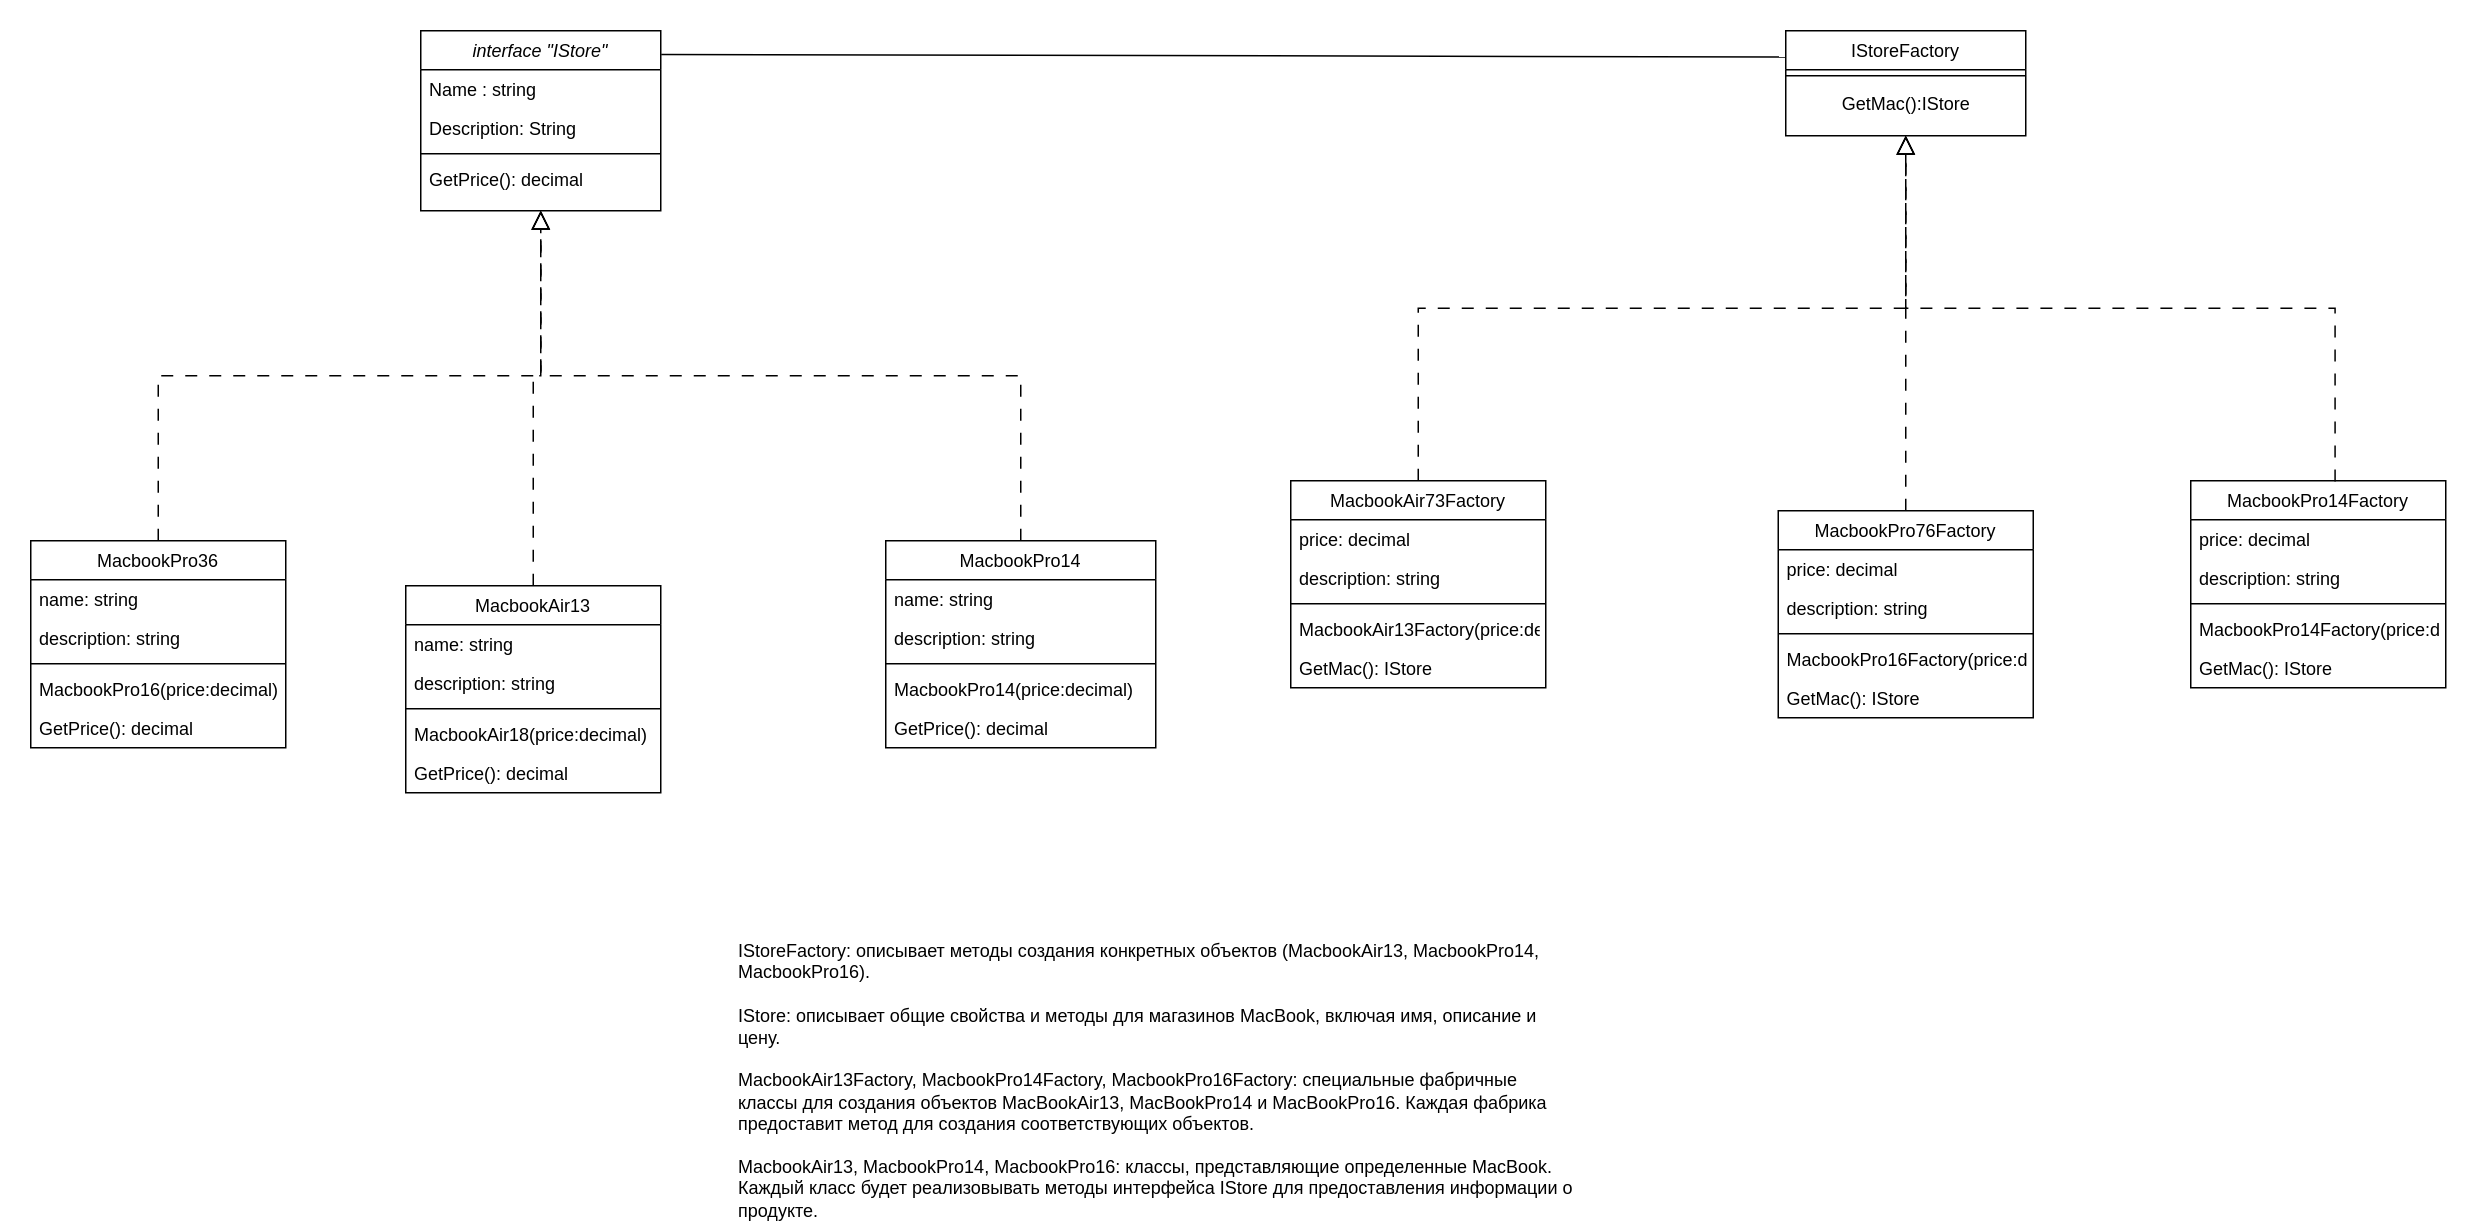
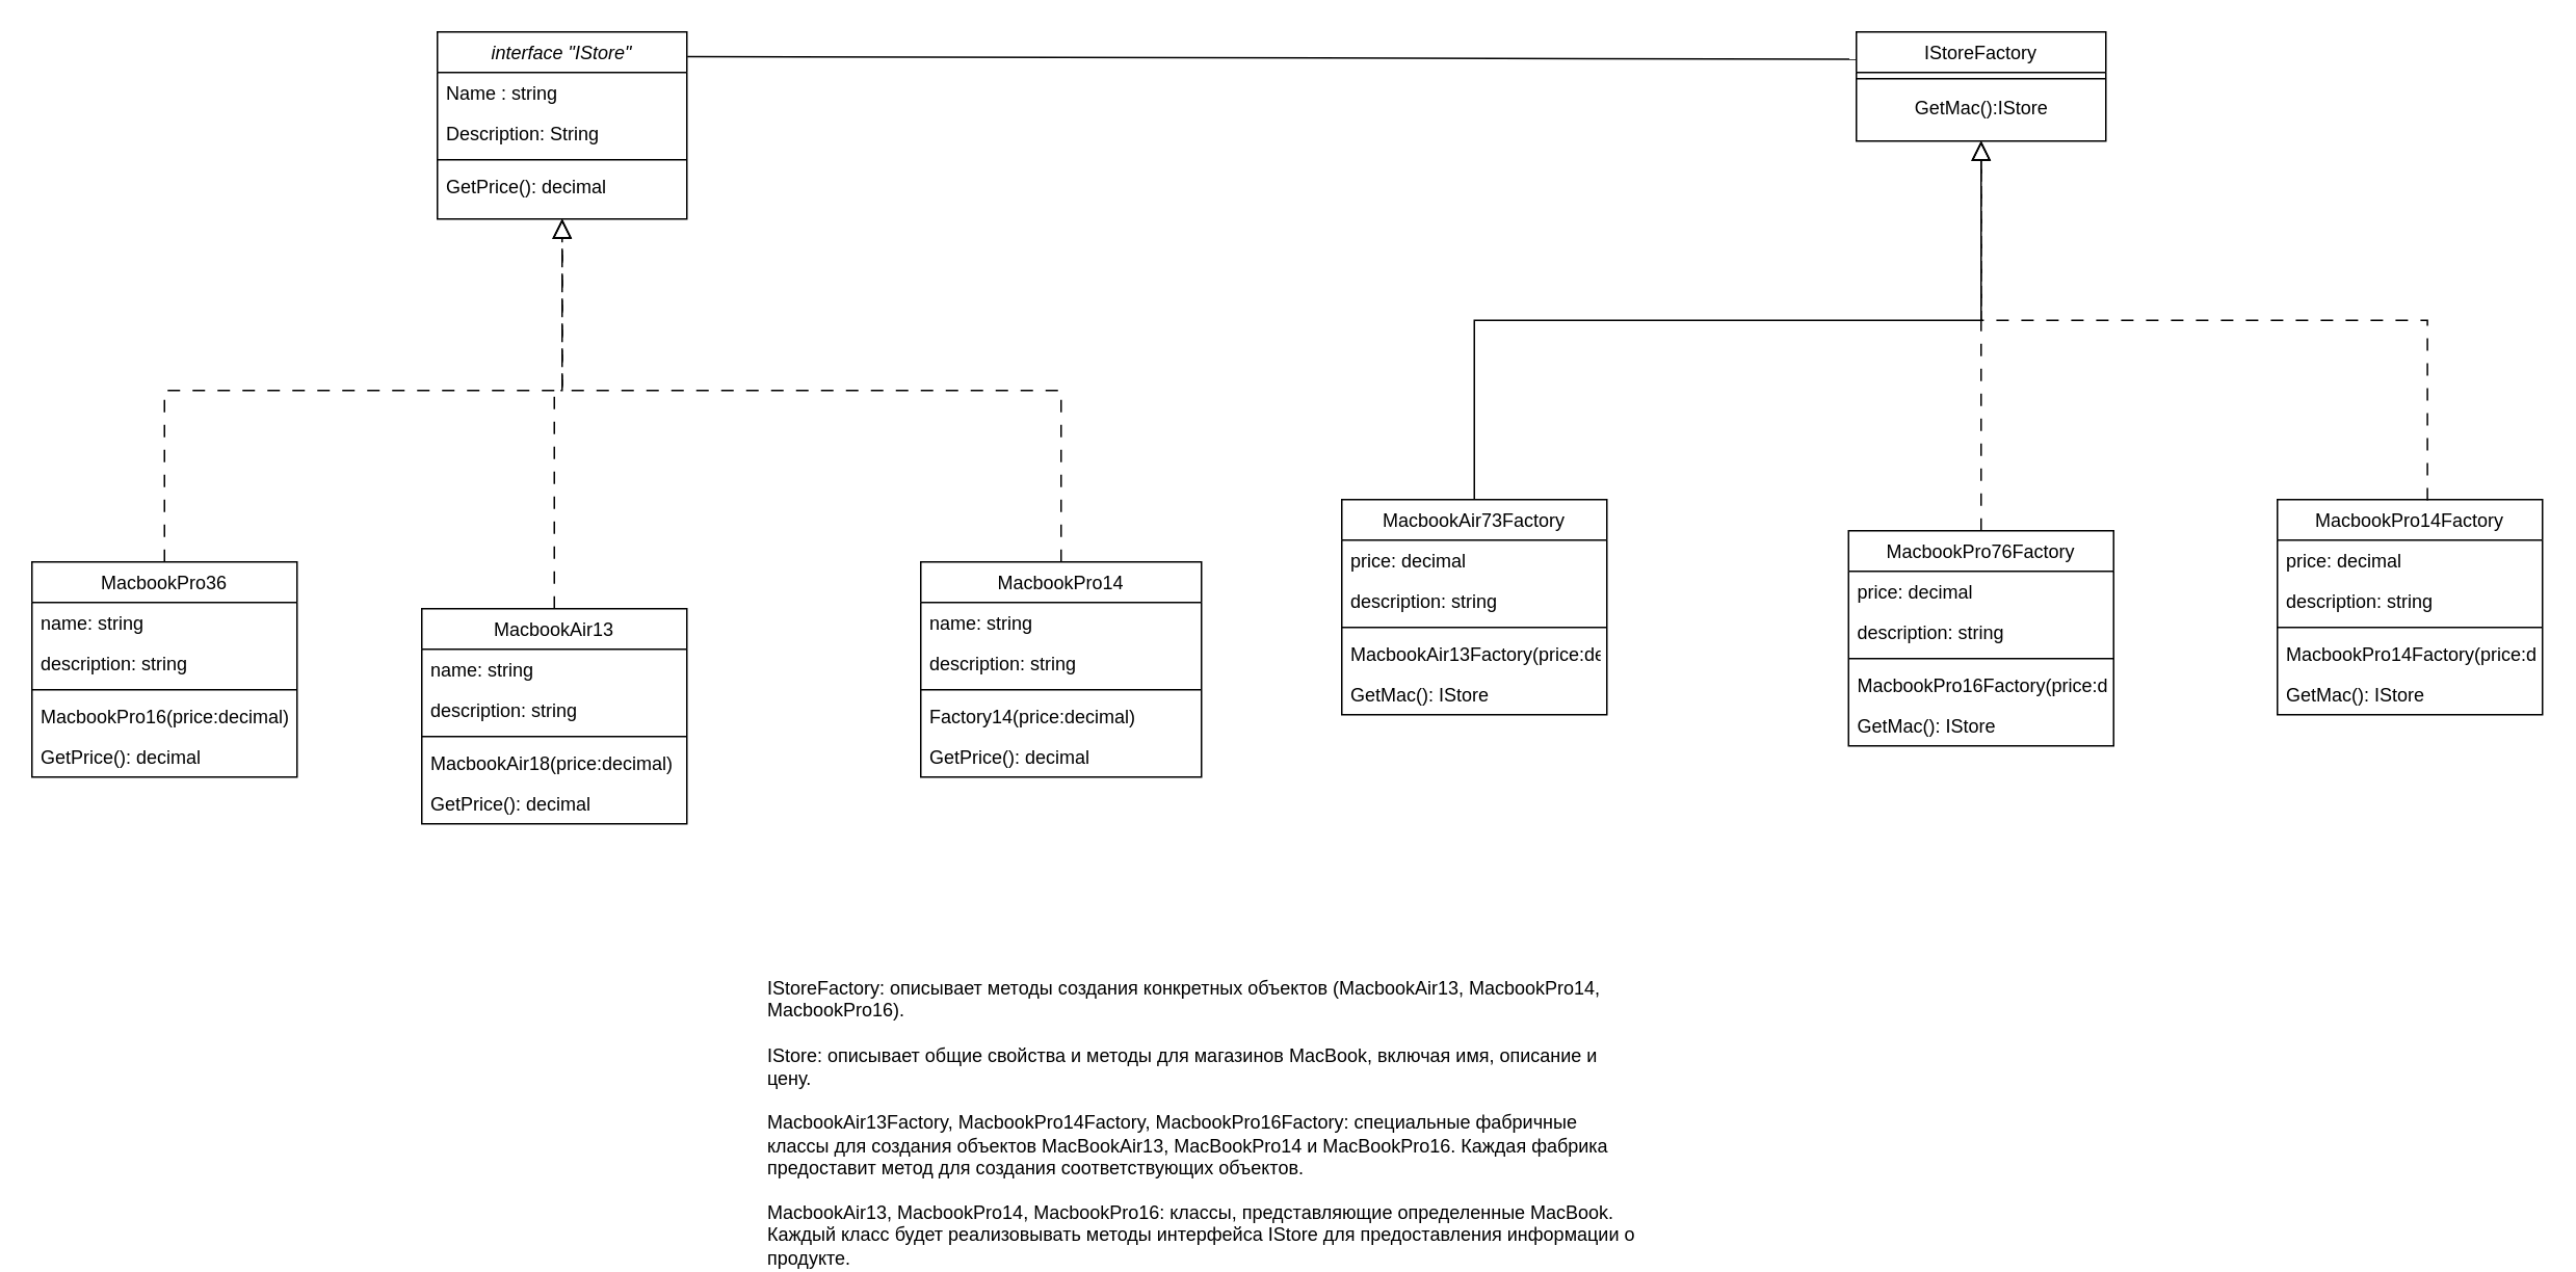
- <mxCell id="49" value="" style="endArrow=block;endSize=10;endFill=0;shadow=0;strokeWidth=1;rounded=0;edgeStyle=elbowEdgeStyle;elbow=vertical;exitX=0.5;exitY=0;exitDx=0;exitDy=0;entryX=0.5;entryY=1;entryDx=0;entryDy=0;dashed=1;dashPattern=8 8;" parent="1" source="31" target="14" edge="1"><mxGeometry width="160" relative="1" as="geometry"><mxPoint x="350" y="200" as="sourcePoint" /><mxPoint x="220" y="0" as="targetPoint" /></mxGeometry></mxCell>
+ <mxCell id="49" value="" style="endArrow=block;endSize=10;endFill=0;shadow=0;strokeWidth=1;rounded=0;edgeStyle=elbowEdgeStyle;elbow=vertical;exitX=0.5;exitY=0;exitDx=0;exitDy=0;entryX=0.5;entryY=1;entryDx=0;entryDy=0;dashed=0;dashPattern=8 8;" parent="1" source="31" target="14" edge="1"><mxGeometry width="160" relative="1" as="geometry"><mxPoint x="350" y="200" as="sourcePoint" /><mxPoint x="220" y="0" as="targetPoint" /></mxGeometry></mxCell>
- <mxCell id="22" value="MacbookPro14(price:decimal)" style="text;align=left;verticalAlign=top;spacingLeft=4;spacingRight=4;overflow=hidden;rotatable=0;points=[[0,0.5],[1,0.5]];portConstraint=eastwest;fontStyle=0" parent="18" vertex="1"><mxGeometry y="86" width="180" height="26" as="geometry" /></mxCell>
+ <mxCell id="22" value="Factory14(price:decimal)" style="text;align=left;verticalAlign=top;spacingLeft=4;spacingRight=4;overflow=hidden;rotatable=0;points=[[0,0.5],[1,0.5]];portConstraint=eastwest;fontStyle=0" parent="18" vertex="1"><mxGeometry y="86" width="180" height="26" as="geometry" /></mxCell>
